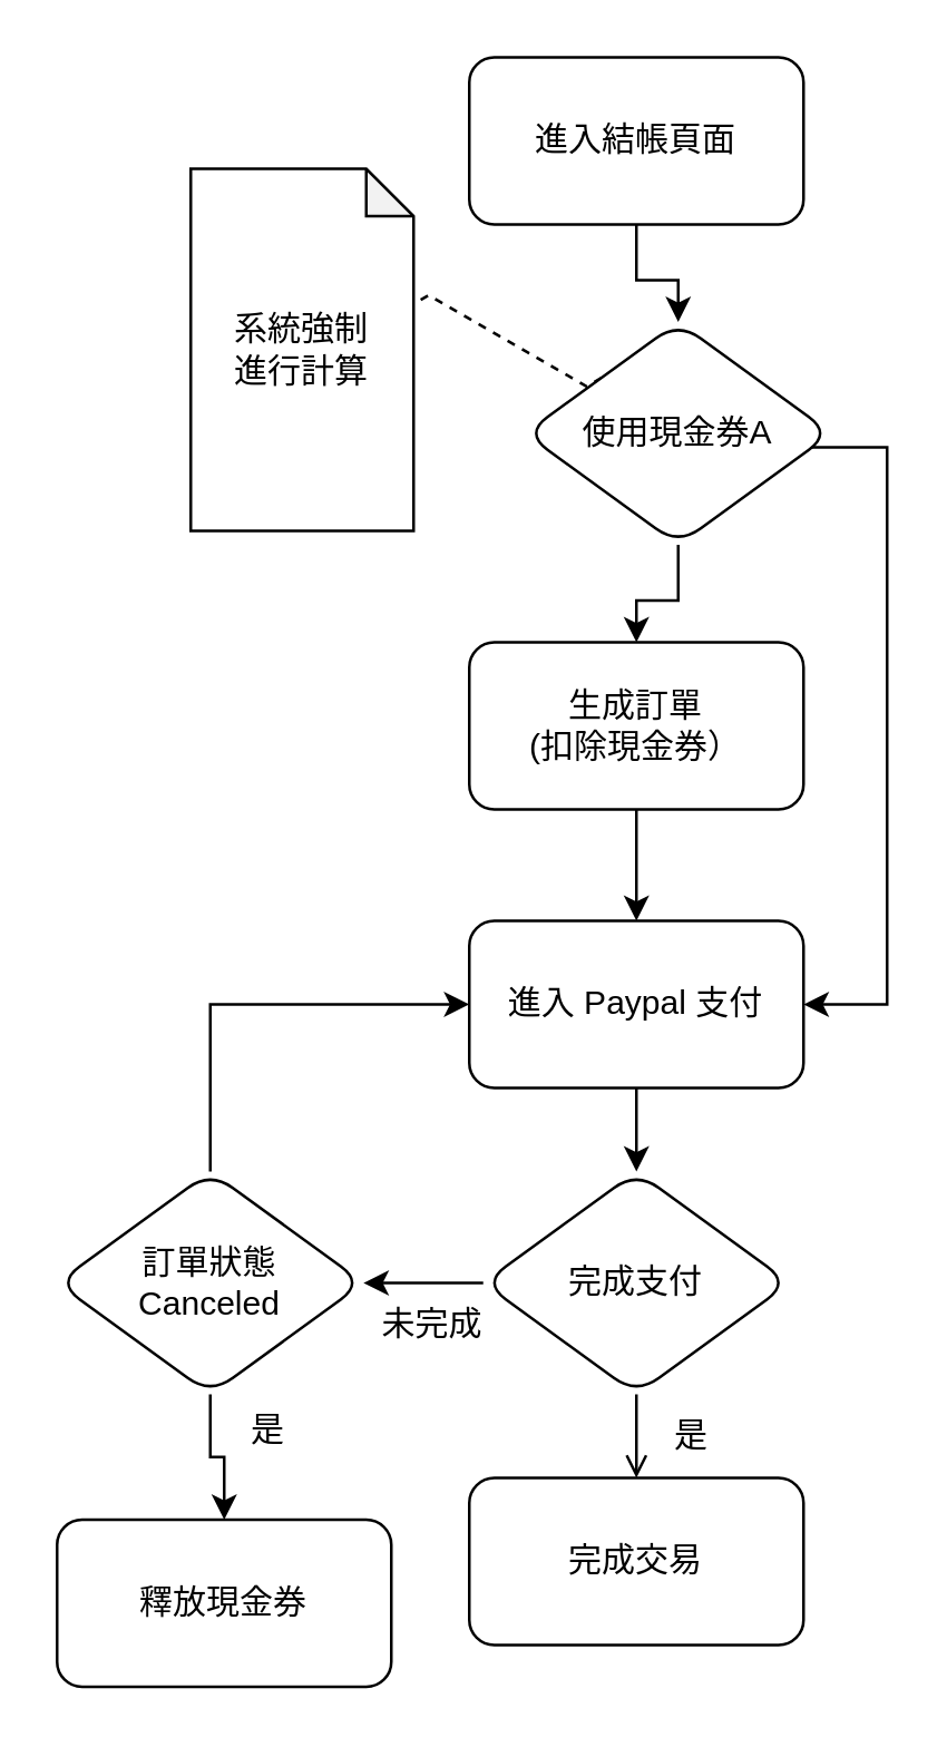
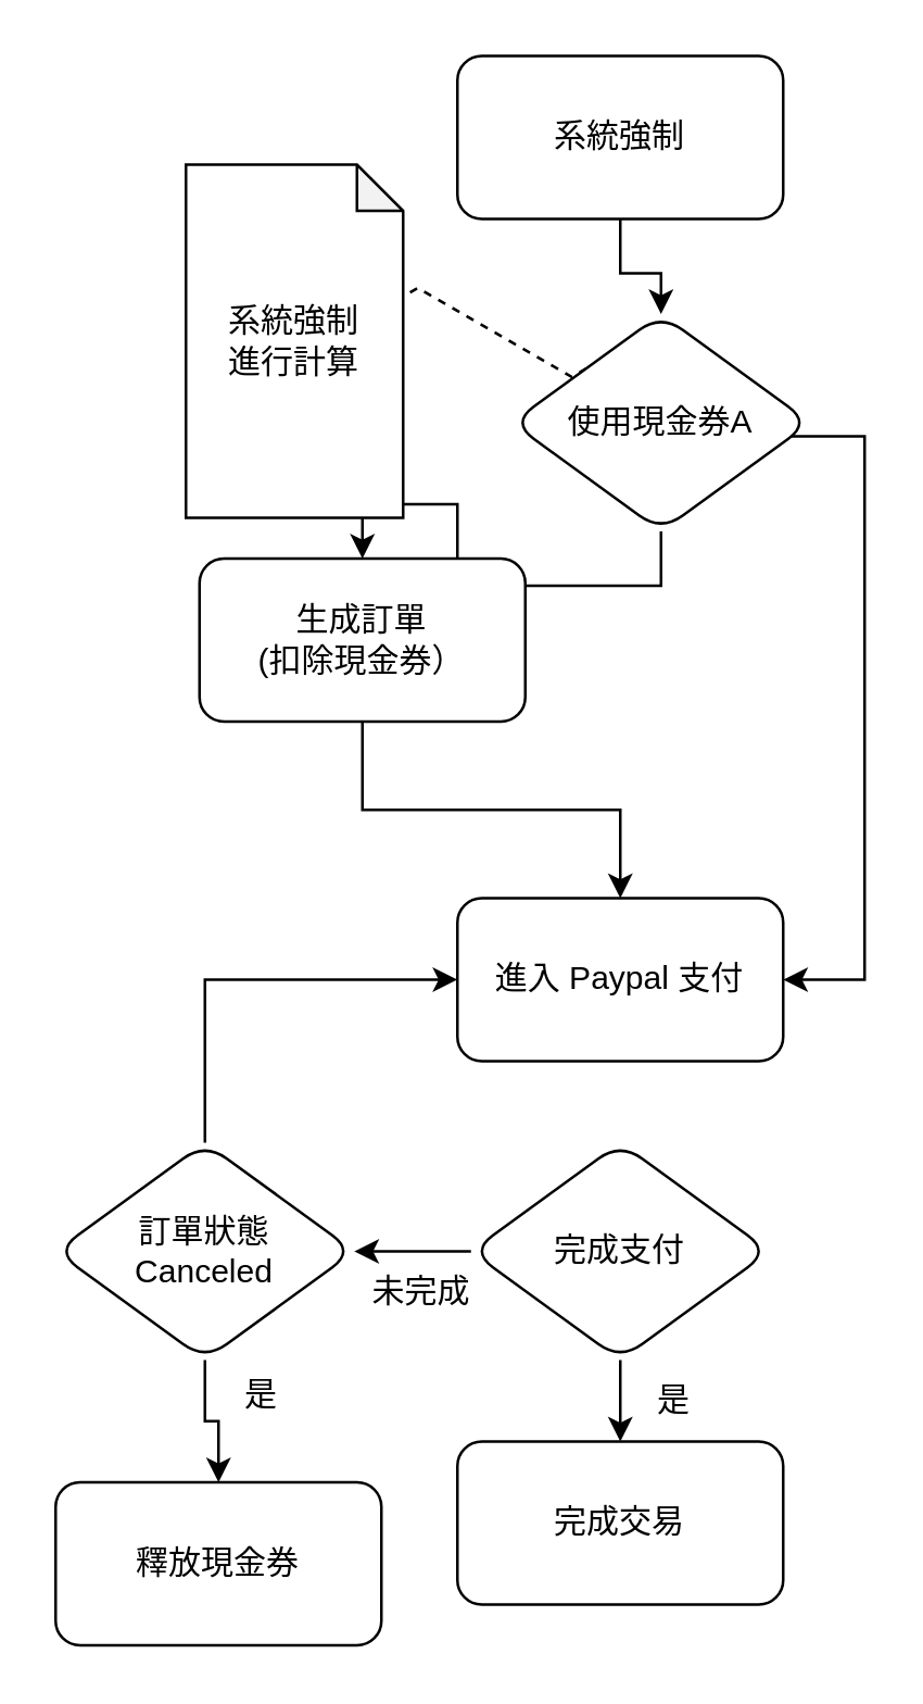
- <mxCell id="3" value="進入結帳頁面" style="rounded=1;whiteSpace=wrap;html=1;" parent="1" vertex="1"><mxGeometry x="168" y="20" width="120" height="60" as="geometry" /></mxCell>
+ <mxCell id="3" value="系統強制" style="rounded=1;whiteSpace=wrap;html=1;" parent="1" vertex="1"><mxGeometry x="168" y="20" width="120" height="60" as="geometry" /></mxCell>
- <mxCell id="9" value="生成訂單&lt;br&gt;(扣除現金券）" style="whiteSpace=wrap;html=1;rounded=1;" parent="1" vertex="1"><mxGeometry x="168" y="230" width="120" height="60" as="geometry" /></mxCell>
+ <mxCell id="9" value="生成訂單&lt;br&gt;(扣除現金券）" style="whiteSpace=wrap;html=1;rounded=1;" parent="1" vertex="1"><mxGeometry x="73" y="205" width="120" height="60" as="geometry" /></mxCell>
- <mxCell id="10" value="" style="edgeStyle=orthogonalEdgeStyle;rounded=0;orthogonalLoop=1;jettySize=auto;html=1;" parent="1" source="11" target="14" edge="1"><mxGeometry relative="1" as="geometry" /></mxCell>
- <mxCell id="13" value="" style="edgeStyle=orthogonalEdgeStyle;rounded=0;orthogonalLoop=1;jettySize=auto;html=1;endArrow=open;" parent="1" source="14" target="18" edge="1"><mxGeometry relative="1" as="geometry" /></mxCell>
+ <mxCell id="13" value="" style="edgeStyle=orthogonalEdgeStyle;rounded=0;orthogonalLoop=1;jettySize=auto;html=1;" parent="1" source="14" target="18" edge="1"><mxGeometry relative="1" as="geometry" /></mxCell>
